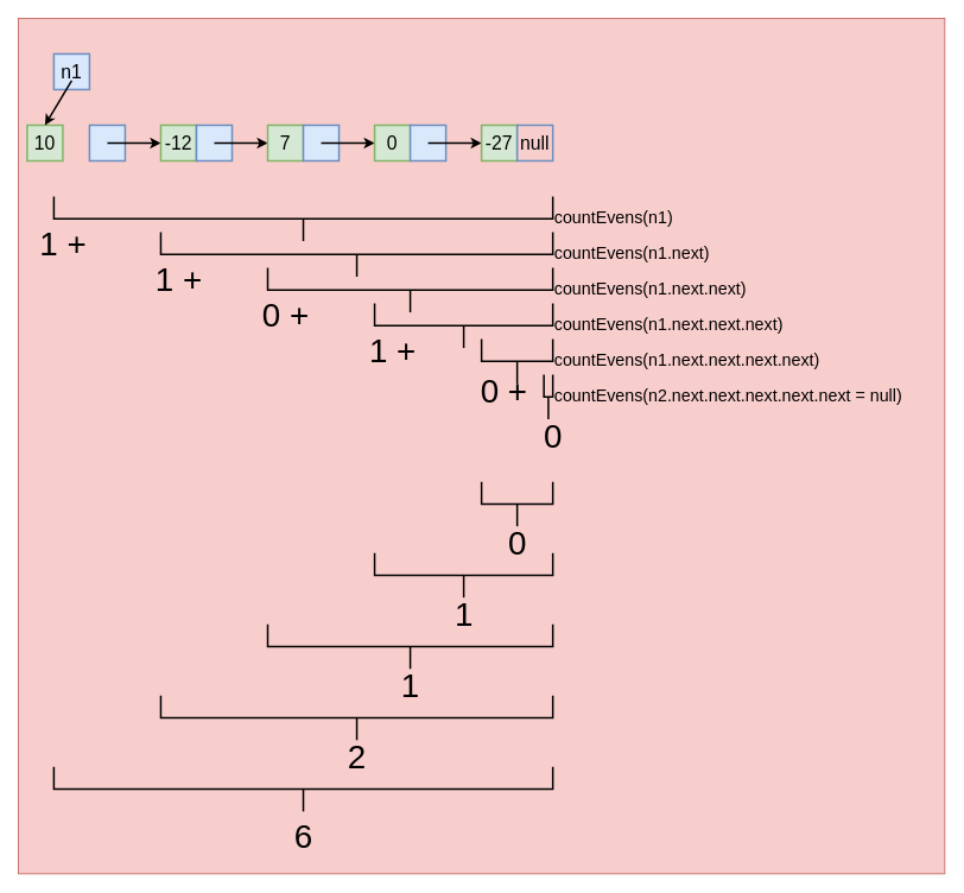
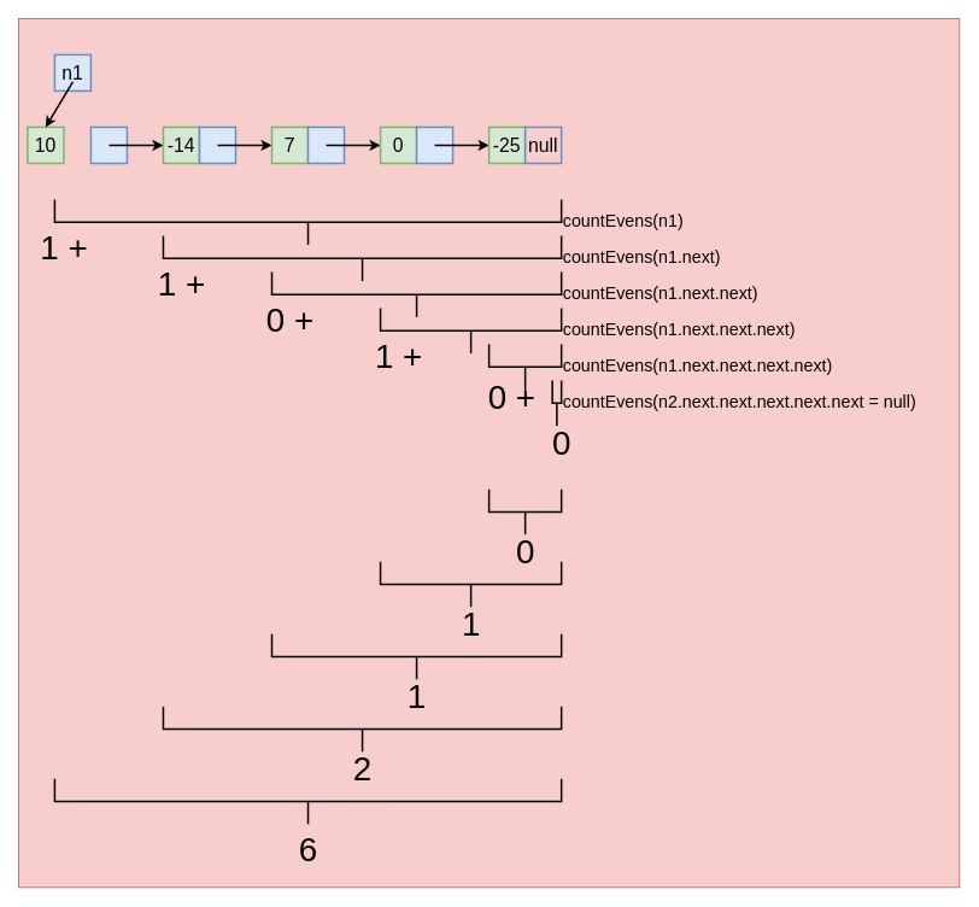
- <mxCell id="6" value="-12" style="rounded=0;whiteSpace=wrap;html=1;fillColor=#d5e8d4;strokeColor=#82b366;strokeWidth=2;fontSize=21;" vertex="1" parent="1"><mxGeometry x="180" y="140" width="40" height="40" as="geometry" /></mxCell>
+ <mxCell id="6" value="-14" style="rounded=0;whiteSpace=wrap;html=1;fillColor=#d5e8d4;strokeColor=#82b366;strokeWidth=2;fontSize=21;" vertex="1" parent="1"><mxGeometry x="180" y="140" width="40" height="40" as="geometry" /></mxCell>
- <mxCell id="15" value="-27" style="rounded=0;whiteSpace=wrap;html=1;fillColor=#d5e8d4;strokeColor=#82b366;strokeWidth=2;fontSize=21;" vertex="1" parent="1"><mxGeometry x="540" y="140" width="40" height="40" as="geometry" /></mxCell>
+ <mxCell id="15" value="-25" style="rounded=0;whiteSpace=wrap;html=1;fillColor=#d5e8d4;strokeColor=#82b366;strokeWidth=2;fontSize=21;" vertex="1" parent="1"><mxGeometry x="540" y="140" width="40" height="40" as="geometry" /></mxCell>
